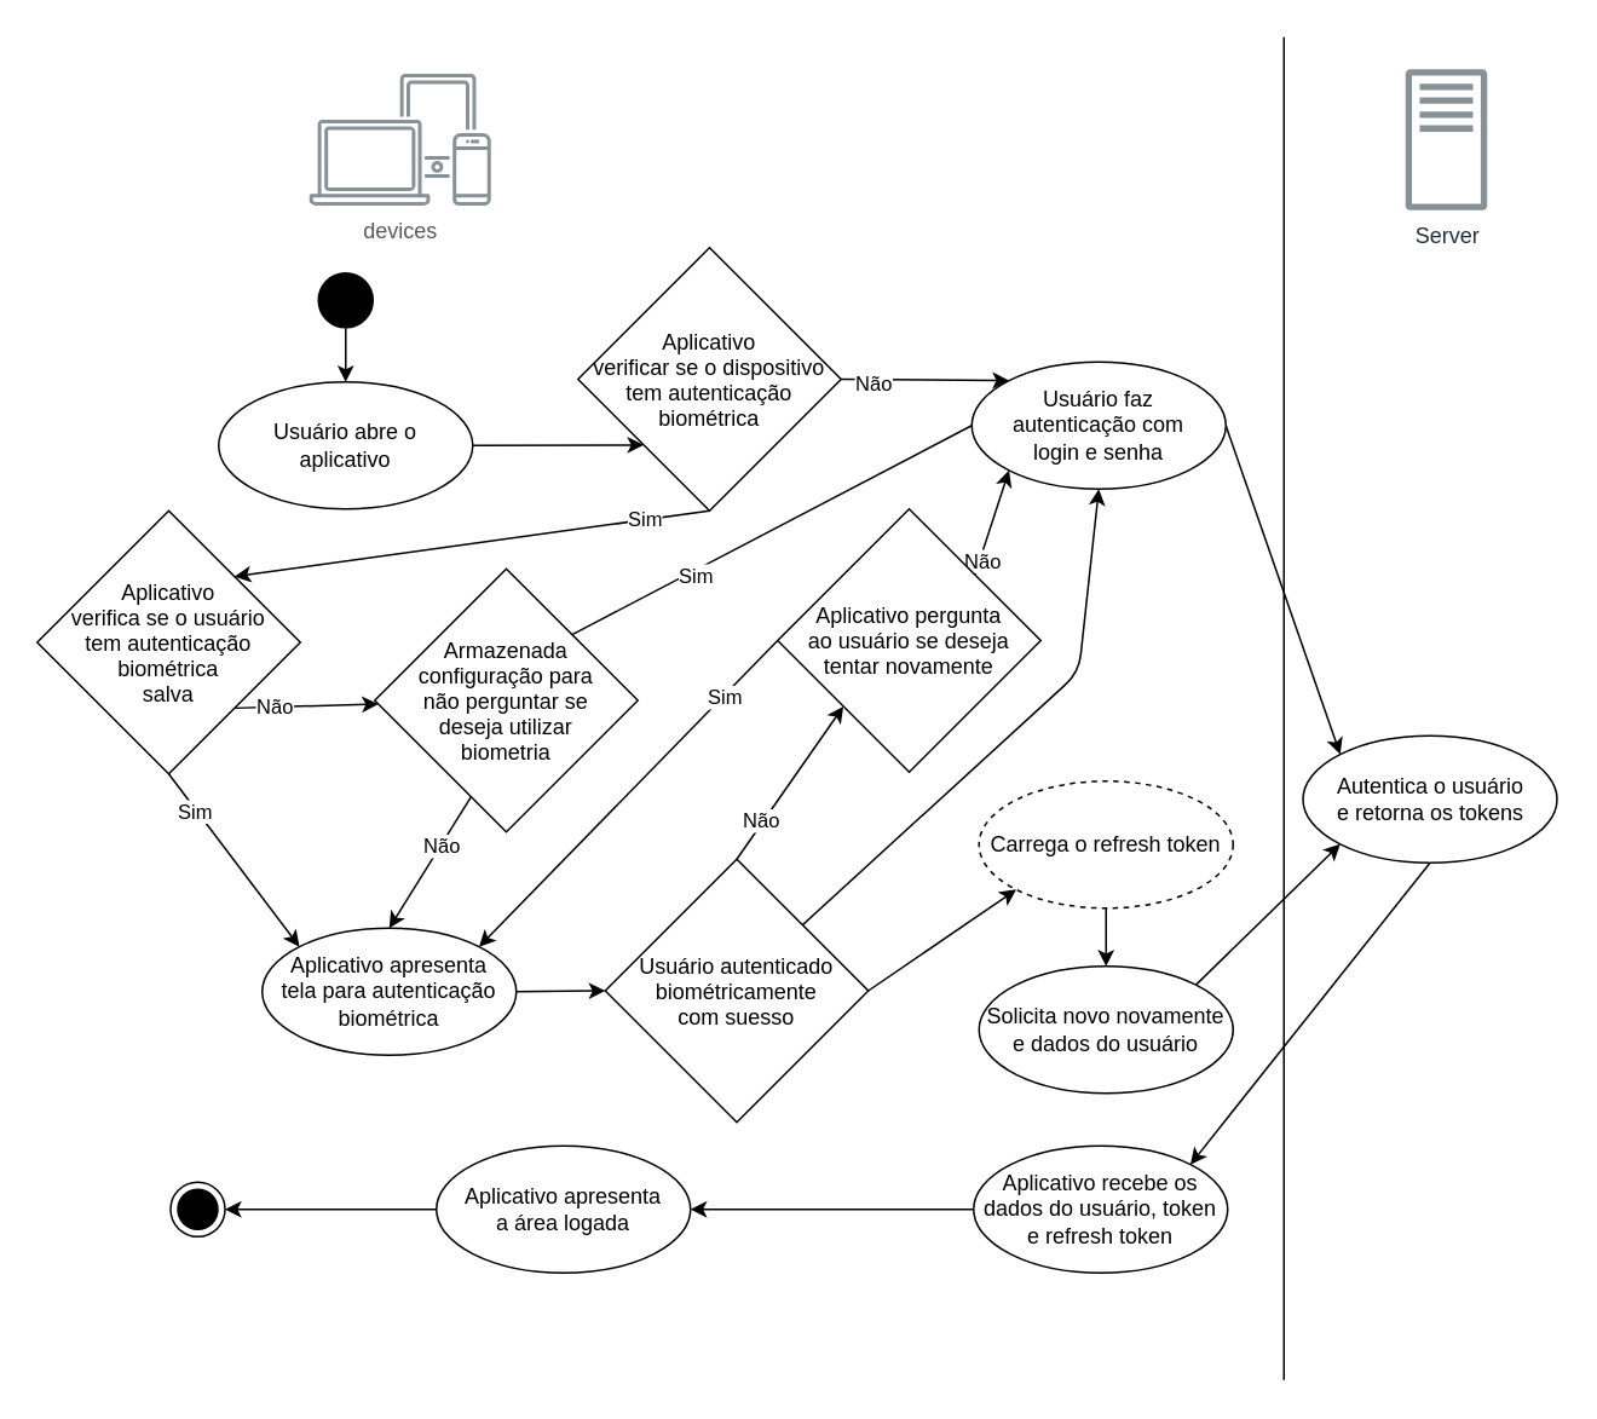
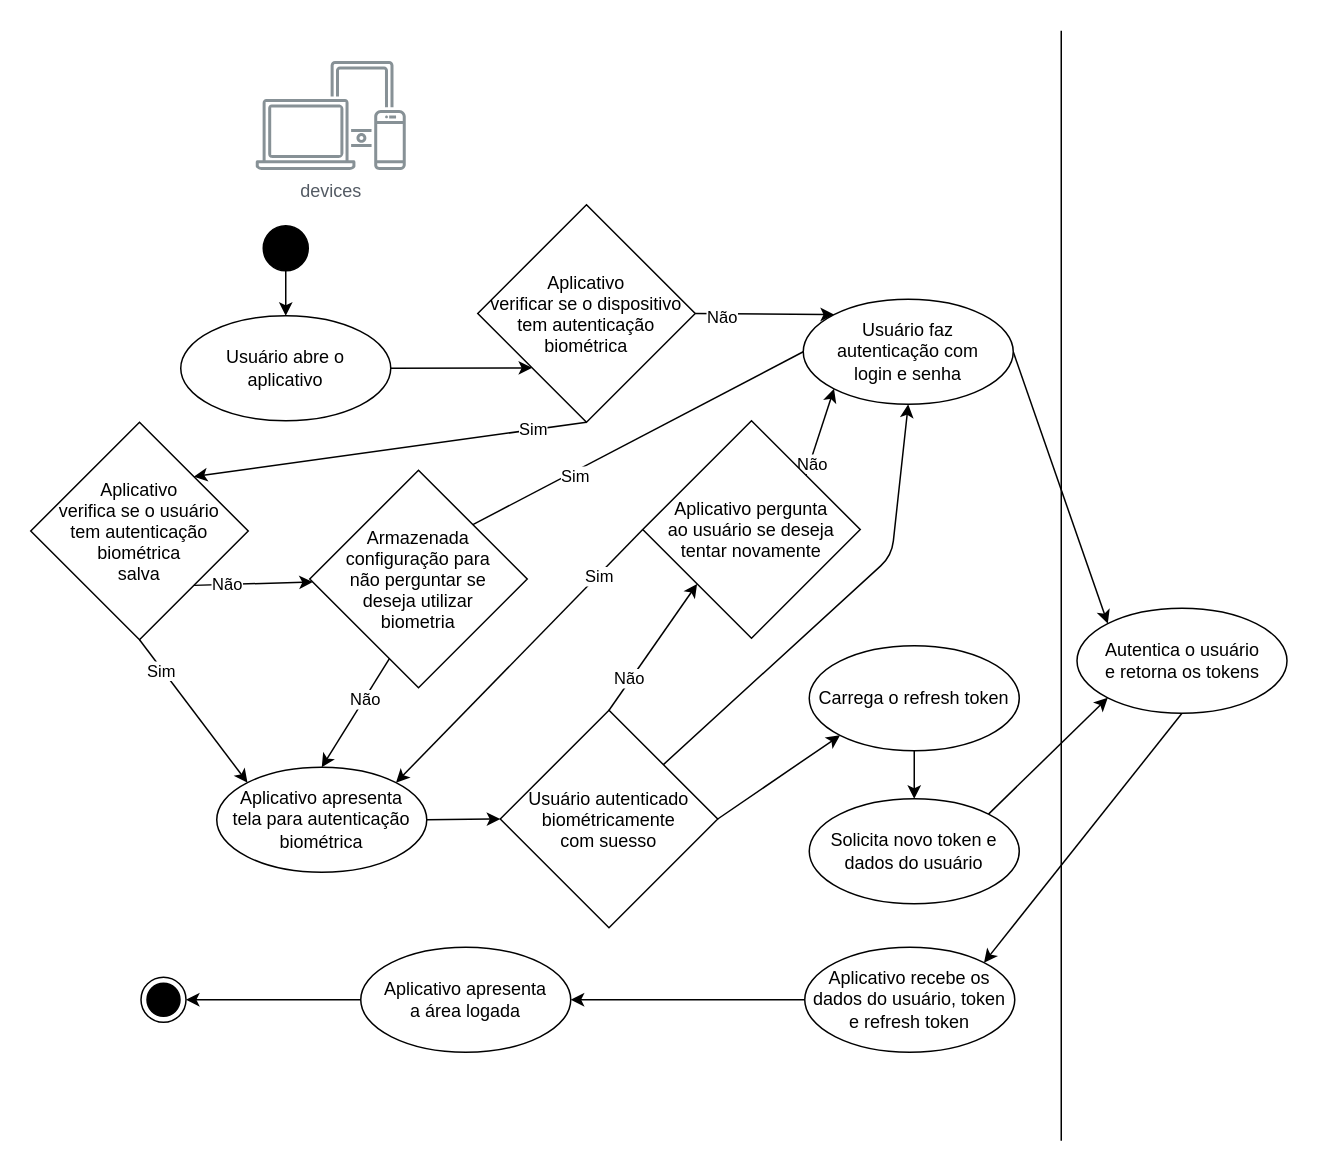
- <mxCell id="3" value="Server" style="sketch=0;outlineConnect=0;fontColor=#232F3E;gradientColor=none;fillColor=#879196;strokeColor=none;dashed=0;verticalLabelPosition=bottom;verticalAlign=top;align=center;html=1;fontSize=12;fontStyle=0;aspect=fixed;pointerEvents=1;shape=mxgraph.aws4.traditional_server;" vertex="1" parent="1"><mxGeometry x="774" y="37.5" width="45" height="78" as="geometry" /></mxCell>
- <mxCell id="44" value="Carrega o refresh token" style="ellipse;whiteSpace=wrap;html=1;dashed=1;" vertex="1" parent="1"><mxGeometry x="539" y="430" width="140" height="70" as="geometry" /></mxCell>
+ <mxCell id="44" value="Carrega o refresh token" style="ellipse;whiteSpace=wrap;html=1;" vertex="1" parent="1"><mxGeometry x="539" y="430" width="140" height="70" as="geometry" /></mxCell>
- <mxCell id="46" value="Solicita novo novamente e dados do usuário" style="ellipse;whiteSpace=wrap;html=1;" vertex="1" parent="1"><mxGeometry x="539" y="532" width="140" height="70" as="geometry" /></mxCell>
+ <mxCell id="46" value="Solicita novo token e dados do usuário" style="ellipse;whiteSpace=wrap;html=1;" vertex="1" parent="1"><mxGeometry x="539" y="532" width="140" height="70" as="geometry" /></mxCell>
